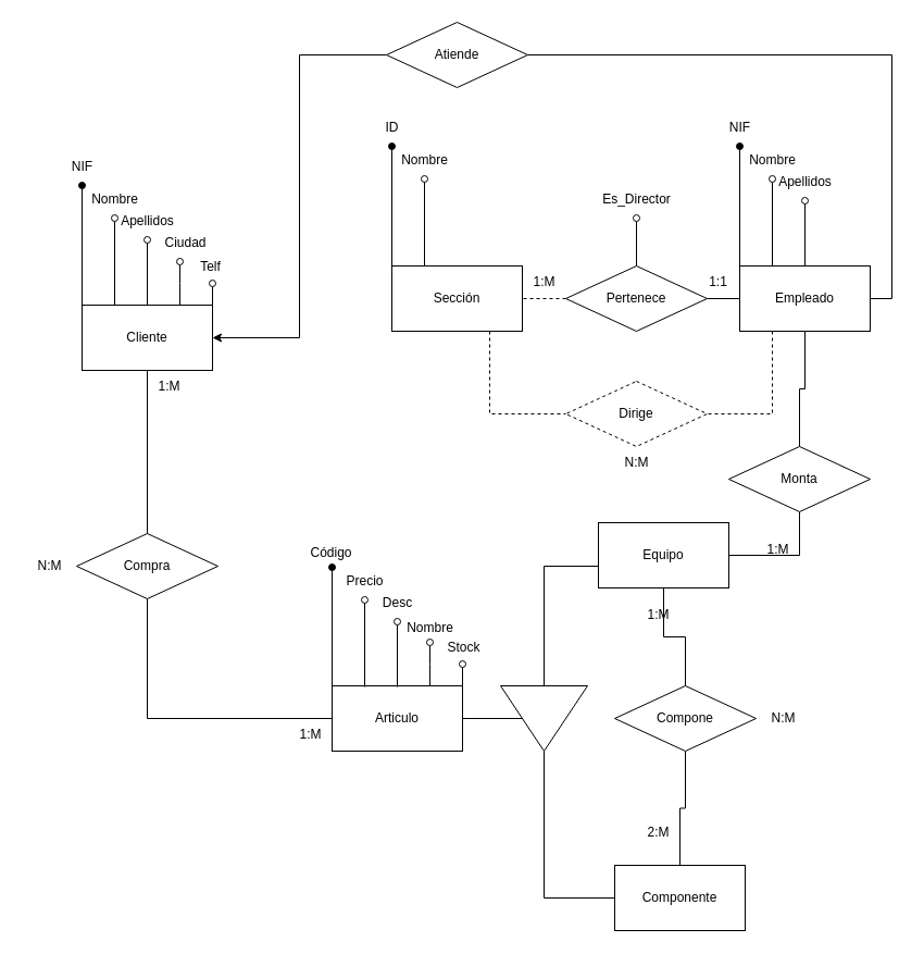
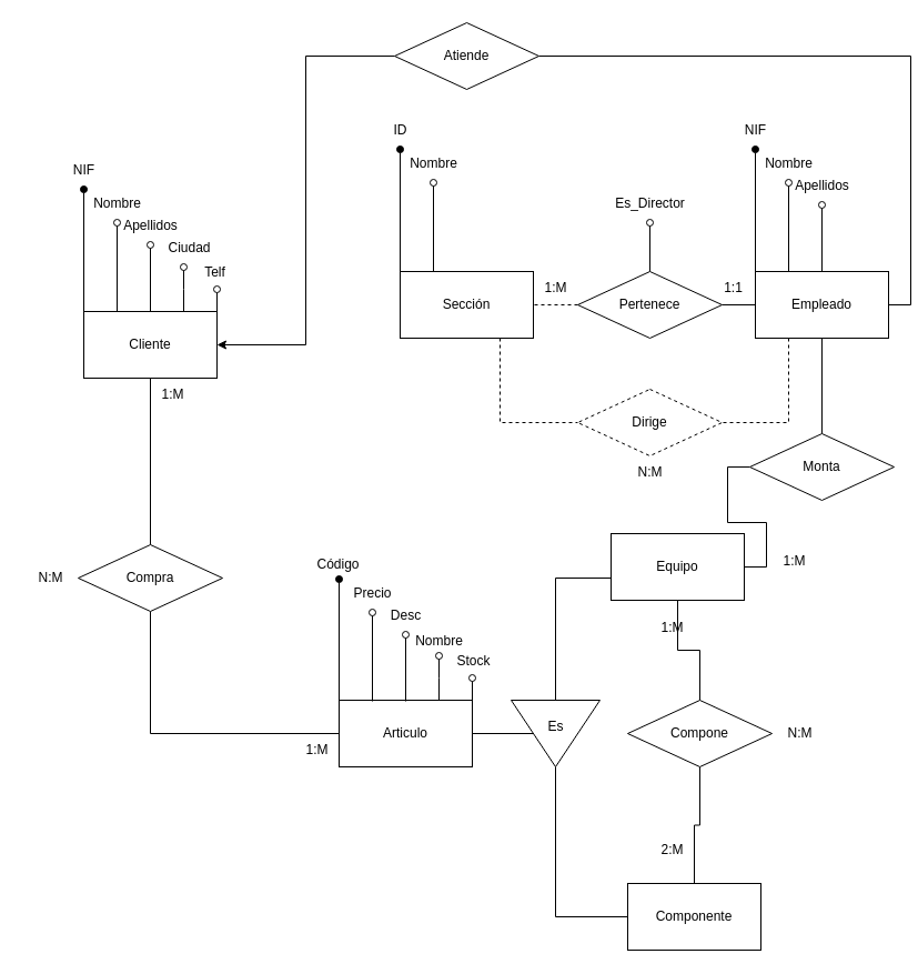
- <mxCell id="25" value="Monta" style="rhombus;whiteSpace=wrap;html=1;" vertex="1" parent="1"><mxGeometry x="670" y="410" width="130" height="60" as="geometry" /></mxCell>
+ <mxCell id="25" value="Monta" style="rhombus;whiteSpace=wrap;html=1;" vertex="1" parent="1"><mxGeometry x="675" y="390" width="130" height="60" as="geometry" /></mxCell>
+ <mxCell id="63" value="Es" style="text;html=1;align=center;verticalAlign=middle;resizable=0;points=[];autosize=1;strokeColor=none;fillColor=none;" vertex="1" parent="1"><mxGeometry x="480" y="639" width="40" height="30" as="geometry" /></mxCell>
